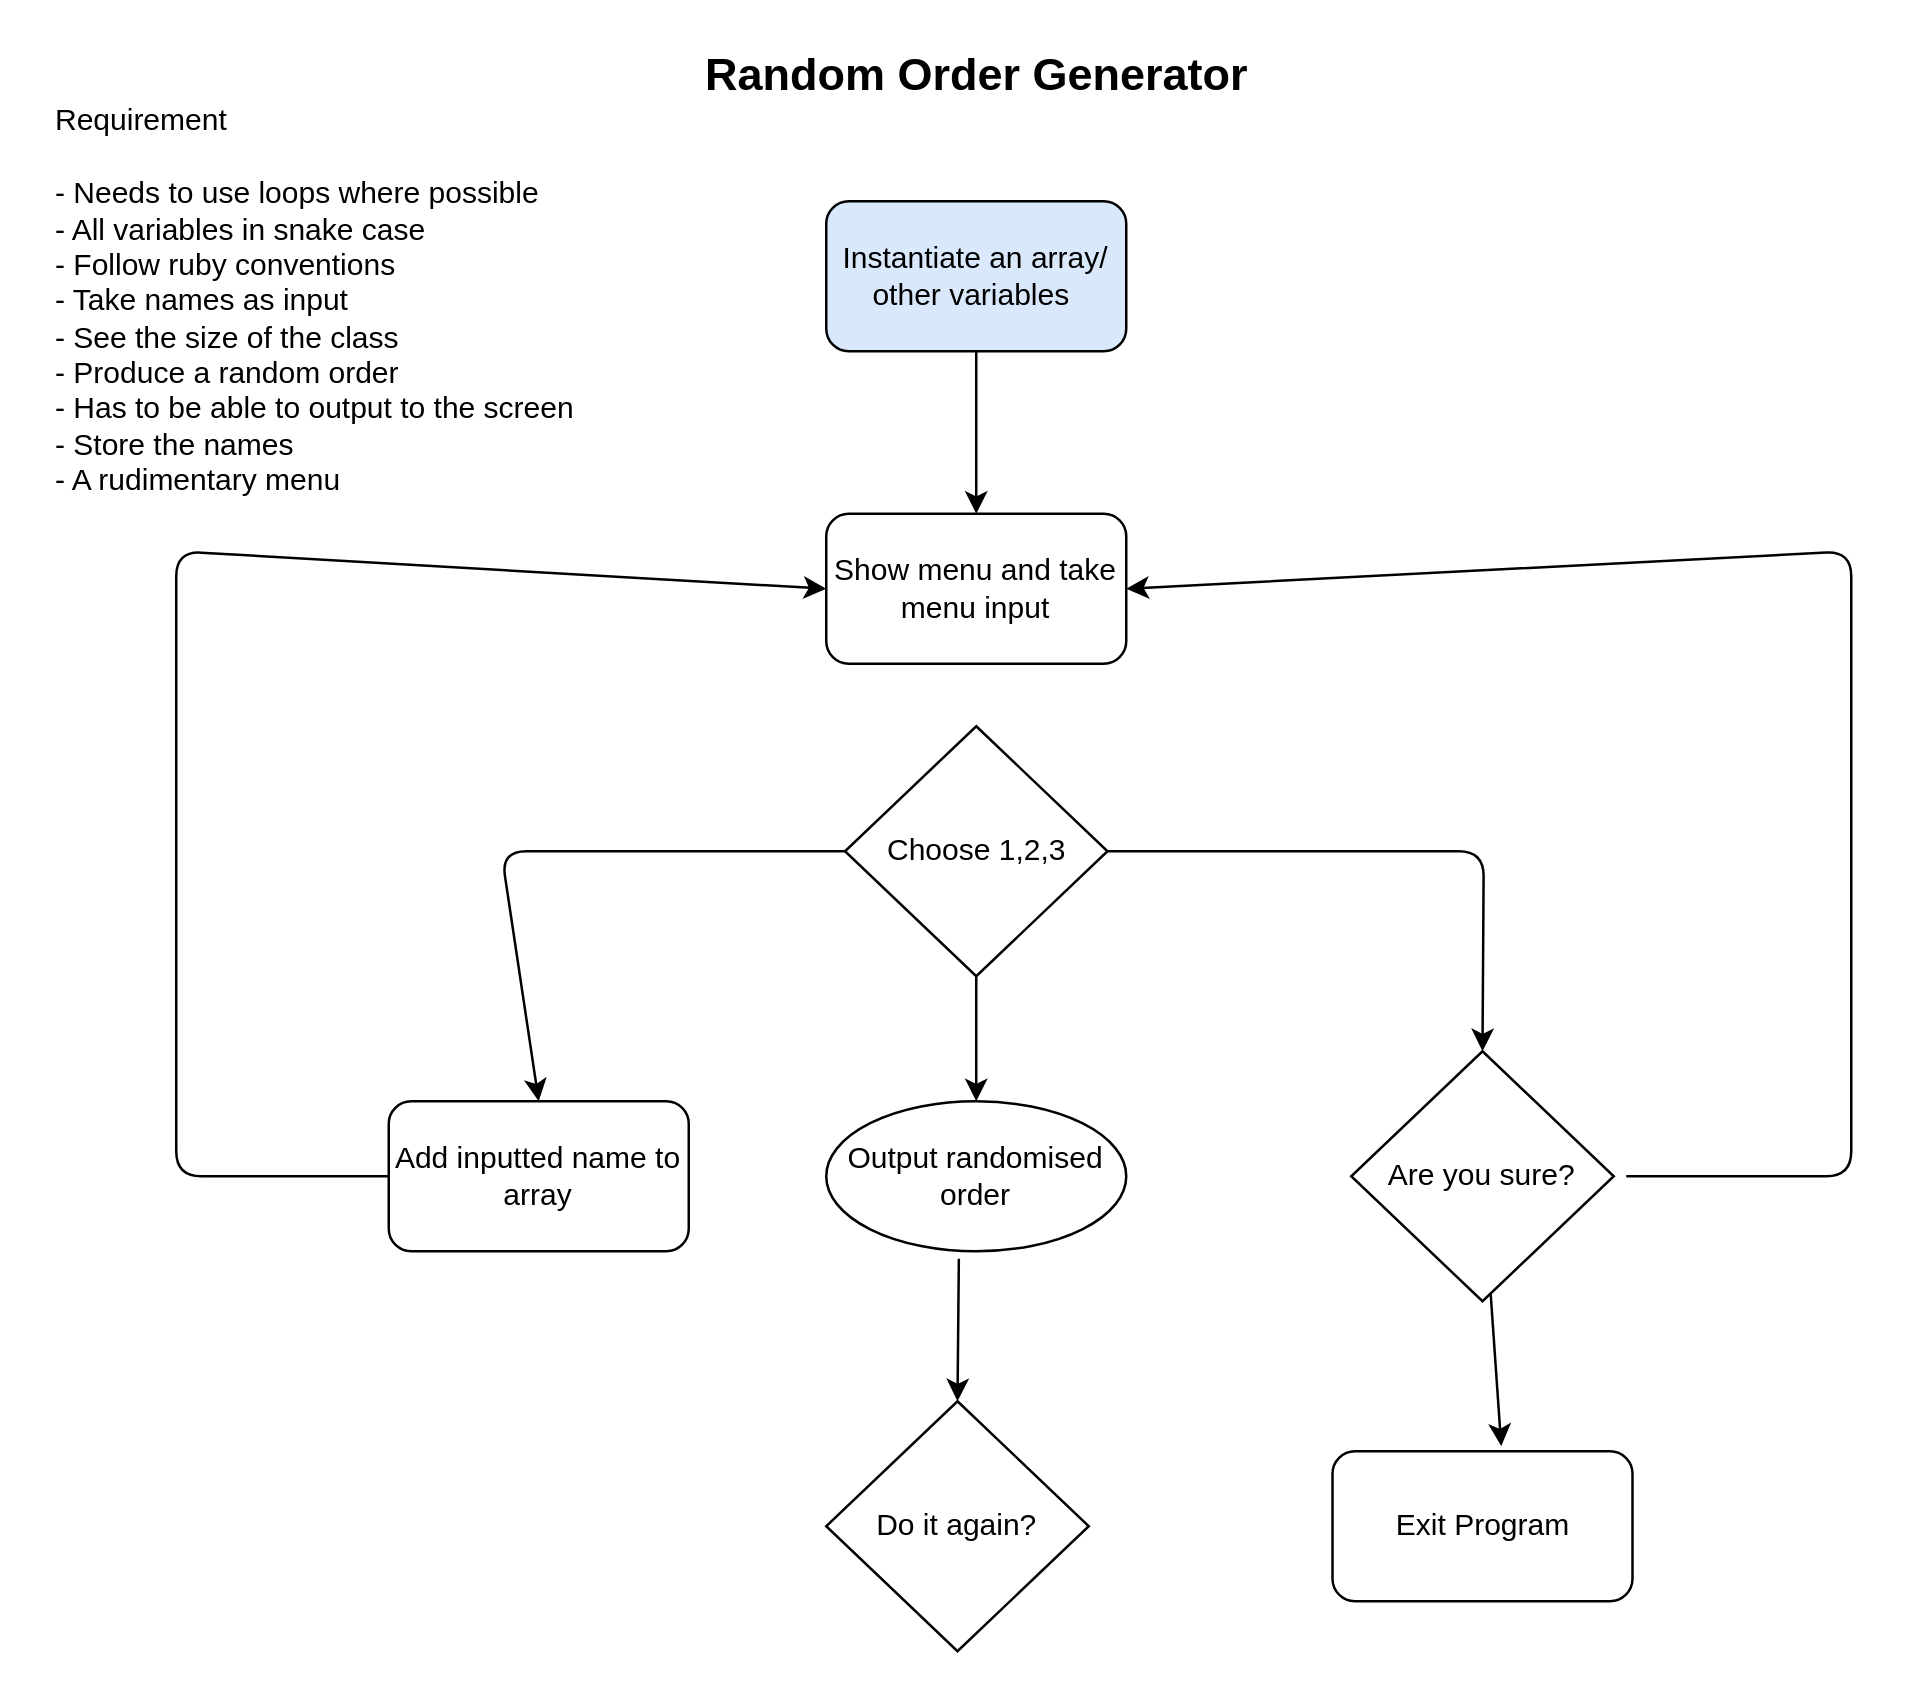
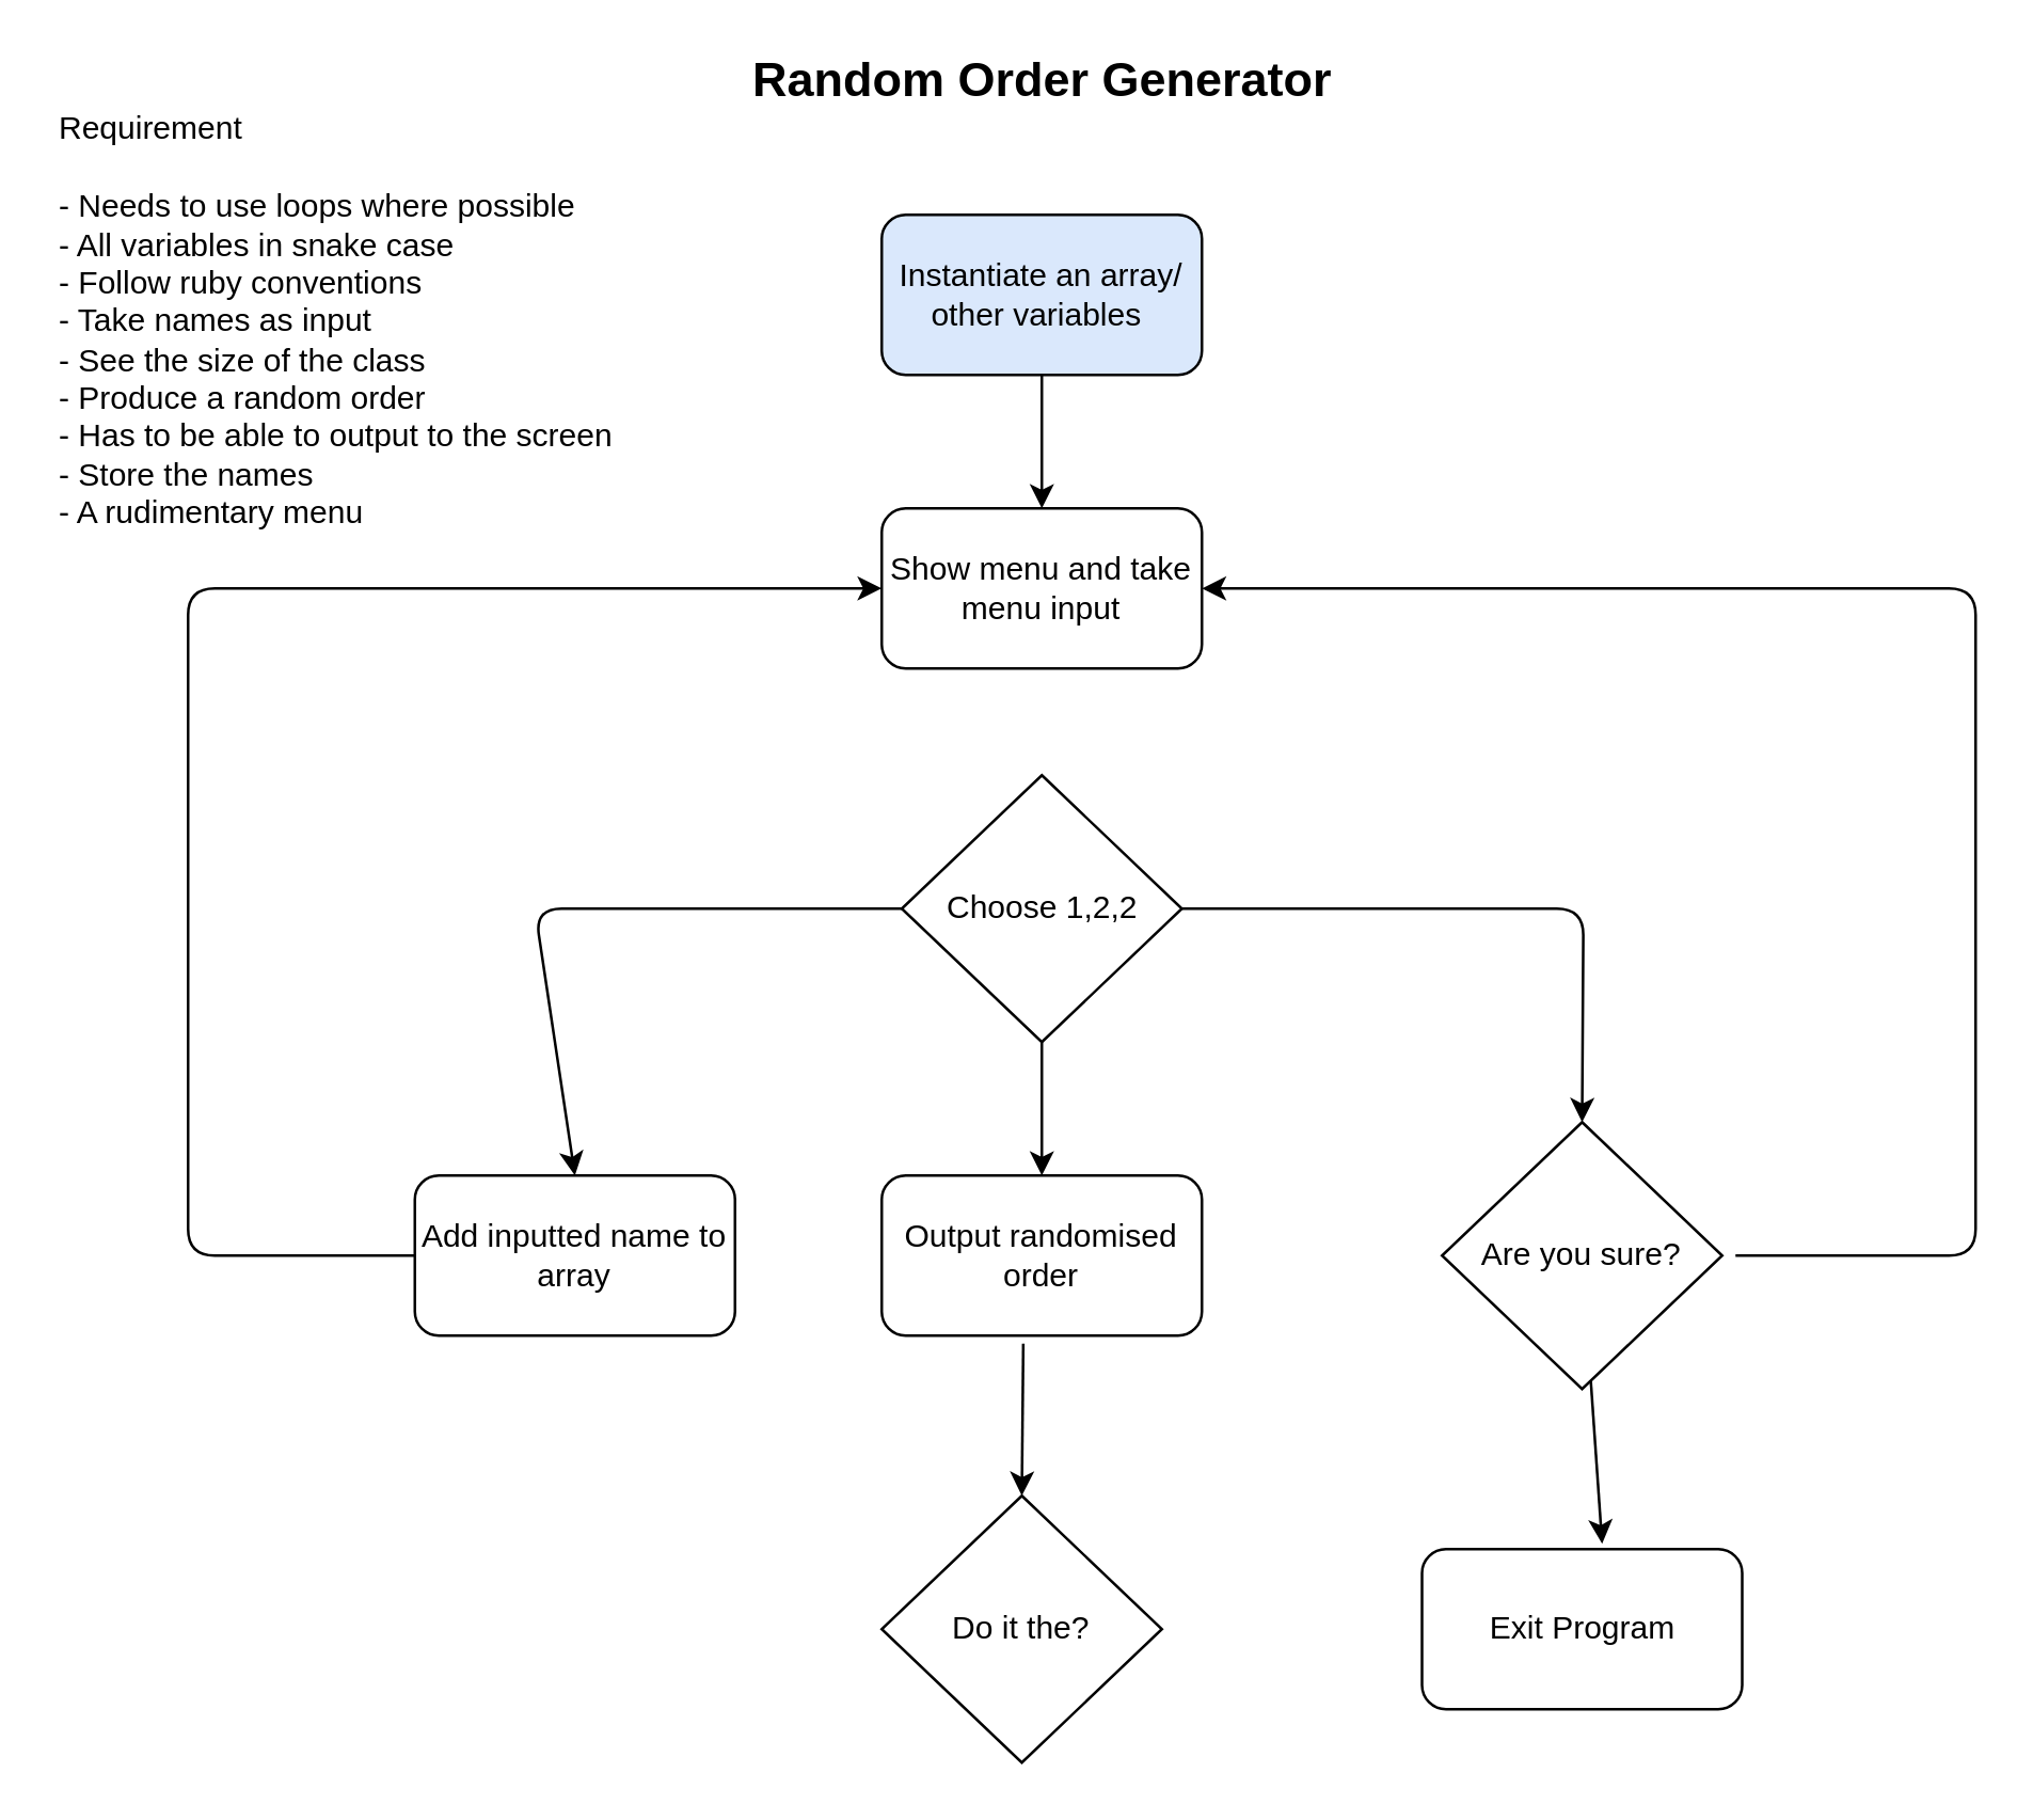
- <mxCell id="5" value="Show menu and take menu input" style="rounded=1;whiteSpace=wrap;html=1;" vertex="1" parent="1"><mxGeometry x="330" y="205" width="120" height="60" as="geometry" /></mxCell>
+ <mxCell id="5" value="Show menu and take menu input" style="rounded=1;whiteSpace=wrap;html=1;" vertex="1" parent="1"><mxGeometry x="330" y="190" width="120" height="60" as="geometry" /></mxCell>
- <mxCell id="6" value="Choose 1,2,3" style="rhombus;whiteSpace=wrap;html=1;" vertex="1" parent="1"><mxGeometry x="337.5" y="290" width="105" height="100" as="geometry" /></mxCell>
+ <mxCell id="6" value="Choose 1,2,2" style="rhombus;whiteSpace=wrap;html=1;" vertex="1" parent="1"><mxGeometry x="337.5" y="290" width="105" height="100" as="geometry" /></mxCell>
- <mxCell id="8" value="Output randomised order" style="ellipse;whiteSpace=wrap;html=1;" vertex="1" parent="1"><mxGeometry x="330" y="440" width="120" height="60" as="geometry" /></mxCell>
+ <mxCell id="8" value="Output randomised order" style="rounded=1;whiteSpace=wrap;html=1;" vertex="1" parent="1"><mxGeometry x="330" y="440" width="120" height="60" as="geometry" /></mxCell>
- <mxCell id="11" value="Do it again?" style="rhombus;whiteSpace=wrap;html=1;" vertex="1" parent="1"><mxGeometry x="330" y="560" width="105" height="100" as="geometry" /></mxCell>
+ <mxCell id="11" value="Do it the?" style="rhombus;whiteSpace=wrap;html=1;" vertex="1" parent="1"><mxGeometry x="330" y="560" width="105" height="100" as="geometry" /></mxCell>
